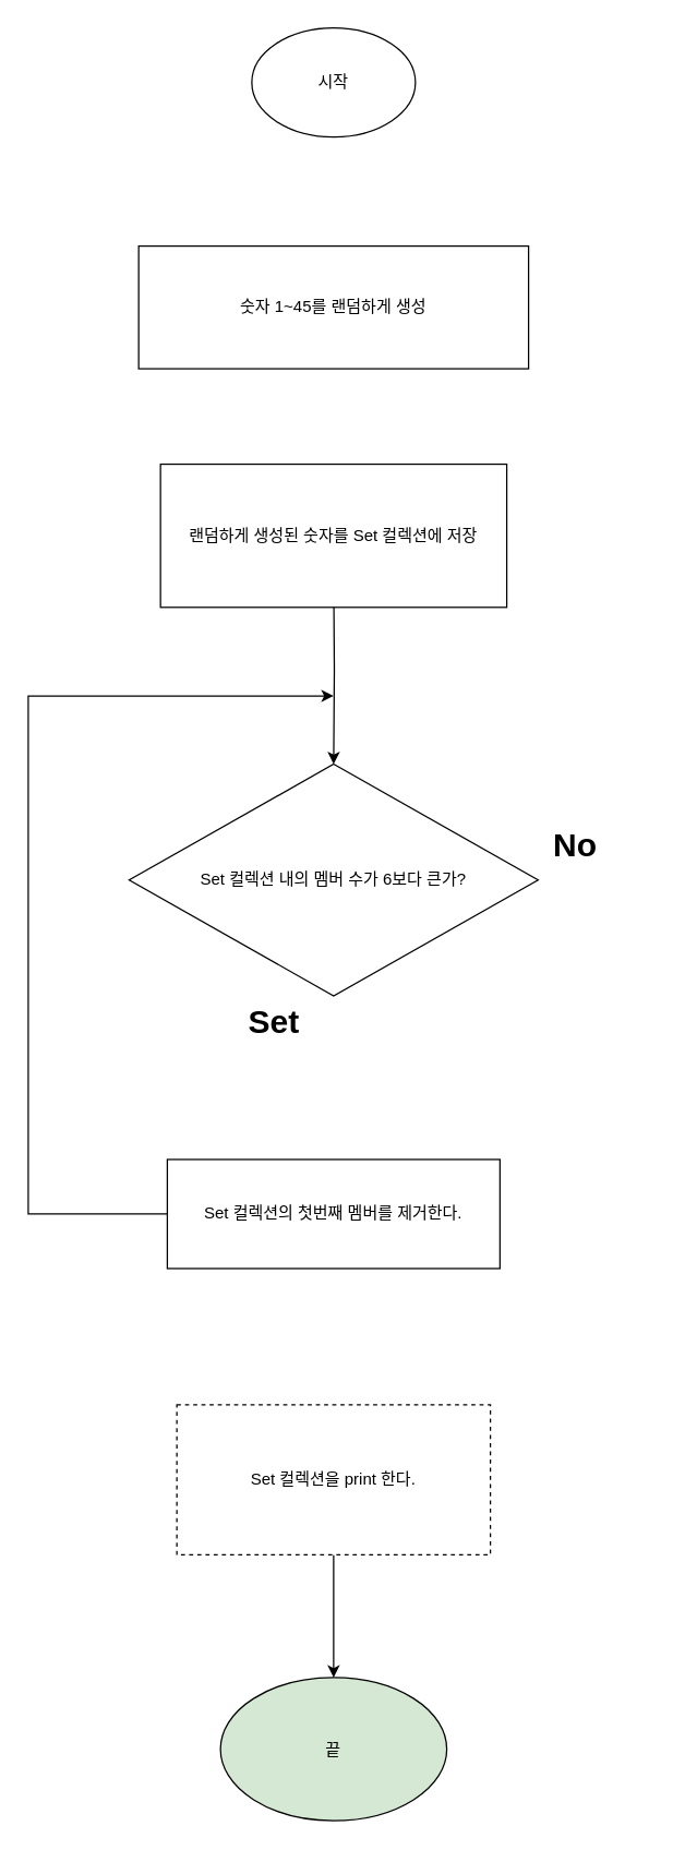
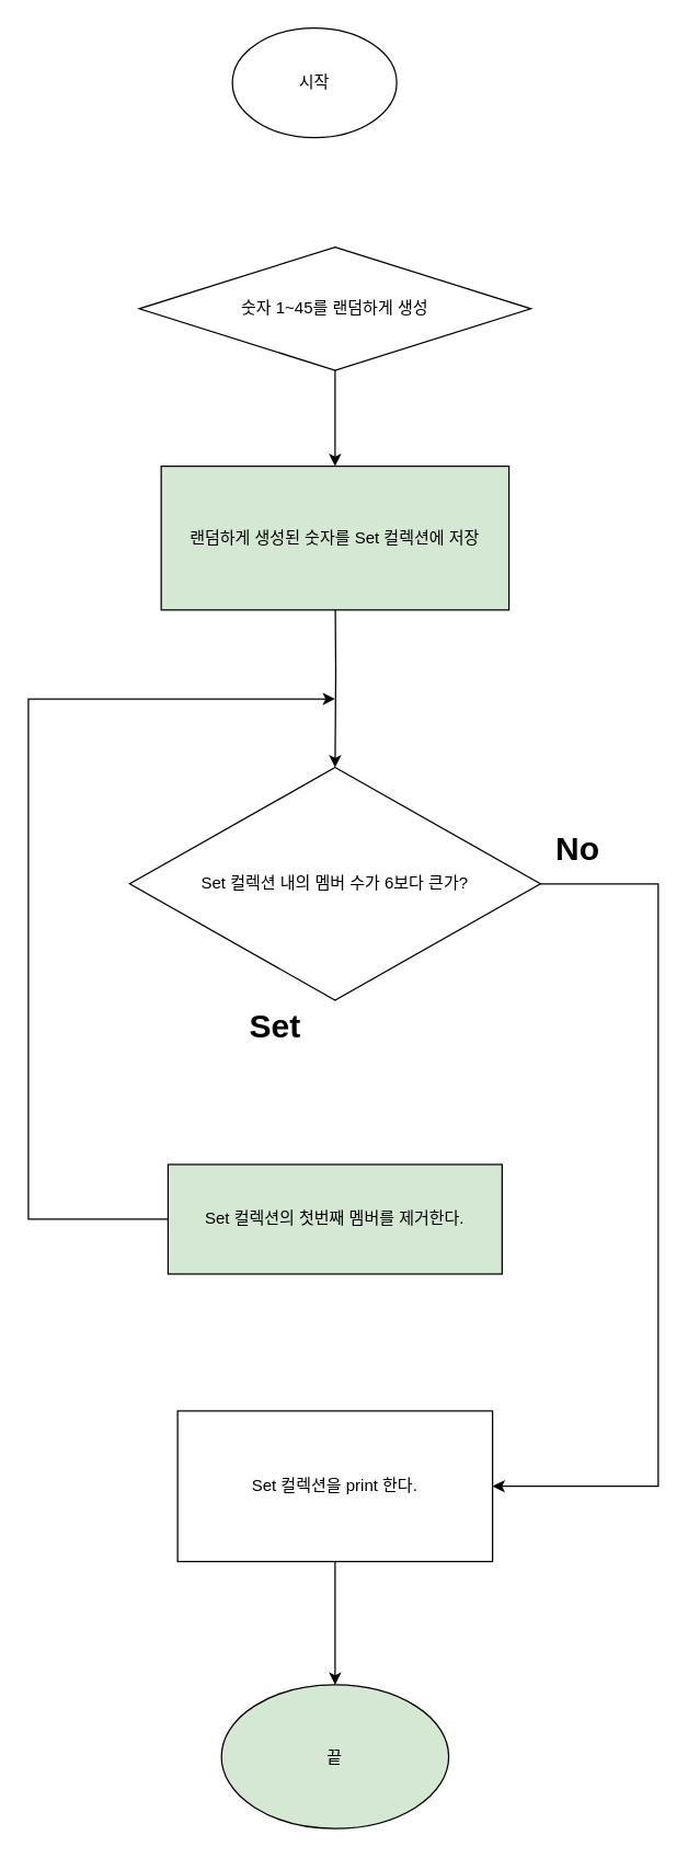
- <mxCell id="2" value="시작" style="ellipse;whiteSpace=wrap;html=1;" parent="1" vertex="1"><mxGeometry x="184" y="20" width="120" height="80" as="geometry" /></mxCell>
+ <mxCell id="2" value="시작" style="ellipse;whiteSpace=wrap;html=1;" parent="1" vertex="1"><mxGeometry x="169" y="20" width="120" height="80" as="geometry" /></mxCell>
- <mxCell id="4" value="숫자 1~45를 랜덤하게 생성" style="whiteSpace=wrap;html=1;" parent="1" vertex="1"><mxGeometry x="101" y="180" width="286" height="90" as="geometry" /></mxCell>
+ <mxCell id="4" value="숫자 1~45를 랜덤하게 생성" style="rhombus;whiteSpace=wrap;html=1;" parent="1" vertex="1"><mxGeometry x="101" y="180" width="286" height="90" as="geometry" /></mxCell>
+ <mxCell id="3" value="" style="edgeStyle=orthogonalEdgeStyle;rounded=0;orthogonalLoop=1;jettySize=auto;html=1;" edge="1" parent="1" source="4" target="15"><mxGeometry relative="1" as="geometry" /></mxCell>
- <mxCell id="15" value="랜덤하게 생성된 숫자를 Set 컬렉션에 저장" style="whiteSpace=wrap;html=1;" vertex="1" parent="1"><mxGeometry x="117" y="340" width="254" height="105" as="geometry" /></mxCell>
+ <mxCell id="15" value="랜덤하게 생성된 숫자를 Set 컬렉션에 저장" style="whiteSpace=wrap;html=1;fillColor=#d5e8d4;" vertex="1" parent="1"><mxGeometry x="117" y="340" width="254" height="105" as="geometry" /></mxCell>
+ <mxCell id="6" style="edgeStyle=orthogonalEdgeStyle;rounded=0;orthogonalLoop=1;jettySize=auto;html=1;exitX=1;exitY=0.5;exitDx=0;exitDy=0;entryX=1;entryY=0.5;entryDx=0;entryDy=0;" parent="1" source="7" target="12" edge="1"><mxGeometry relative="1" as="geometry"><mxPoint x="510" y="1140" as="targetPoint" /><Array as="points"><mxPoint x="480" y="645" /><mxPoint x="480" y="1085" /></Array></mxGeometry></mxCell>
- <mxCell id="9" value="Set 컬렉션의 첫번째 멤버를 제거한다." style="whiteSpace=wrap;html=1;" parent="1" vertex="1"><mxGeometry x="122" y="850" width="244" height="80" as="geometry" /></mxCell>
+ <mxCell id="9" value="Set 컬렉션의 첫번째 멤버를 제거한다." style="whiteSpace=wrap;html=1;fillColor=#d5e8d4;" parent="1" vertex="1"><mxGeometry x="122" y="850" width="244" height="80" as="geometry" /></mxCell>
- <mxCell id="12" value="Set 컬렉션을 print 한다." style="rounded=0;whiteSpace=wrap;html=1;dashed=1;" parent="1" vertex="1"><mxGeometry x="129" y="1030" width="230" height="110" as="geometry" /></mxCell>
+ <mxCell id="12" value="Set 컬렉션을 print 한다." style="rounded=0;whiteSpace=wrap;html=1;" parent="1" vertex="1"><mxGeometry x="129" y="1030" width="230" height="110" as="geometry" /></mxCell>
